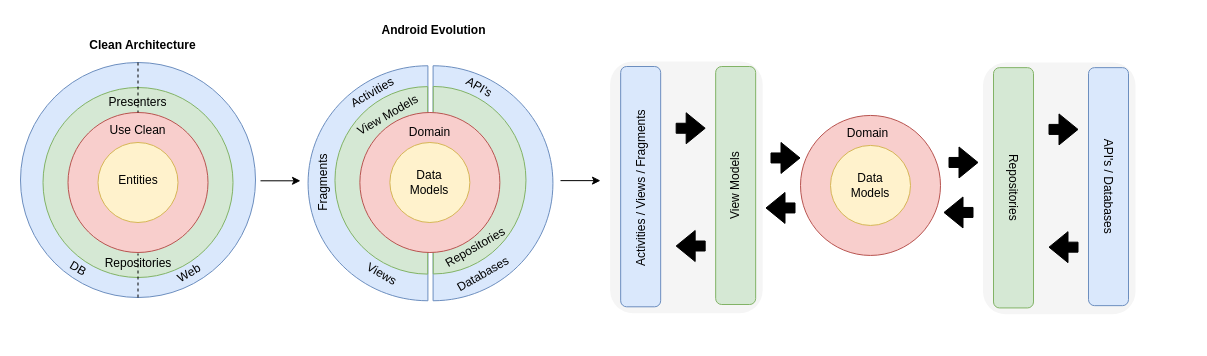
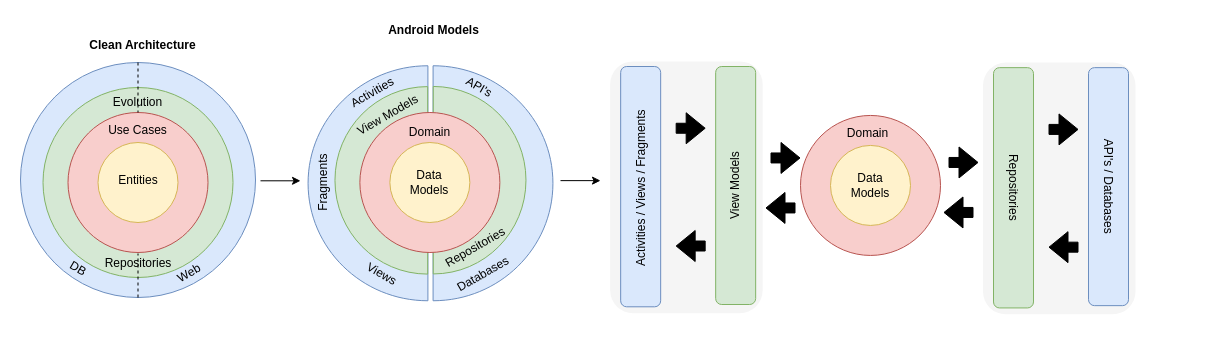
- <mxCell id="24" value="Android Evolution" style="text;html=1;strokeColor=none;fillColor=none;align=center;verticalAlign=middle;whiteSpace=wrap;rounded=0;fontStyle=1" vertex="1" parent="1"><mxGeometry x="366.87" y="20" width="132.5" height="20" as="geometry" /></mxCell>
+ <mxCell id="24" value="Android Models" style="text;html=1;strokeColor=none;fillColor=none;align=center;verticalAlign=middle;whiteSpace=wrap;rounded=0;fontStyle=1" vertex="1" parent="1"><mxGeometry x="366.87" y="20" width="132.5" height="20" as="geometry" /></mxCell>
- <mxCell id="17" value="Presenters" style="text;html=1;strokeColor=none;fillColor=none;align=center;verticalAlign=middle;whiteSpace=wrap;rounded=0;" vertex="1" parent="1"><mxGeometry x="101.25" y="92" width="72.5" height="20" as="geometry" /></mxCell>
+ <mxCell id="17" value="Evolution" style="text;html=1;strokeColor=none;fillColor=none;align=center;verticalAlign=middle;whiteSpace=wrap;rounded=0;" vertex="1" parent="1"><mxGeometry x="101.25" y="92" width="72.5" height="20" as="geometry" /></mxCell>
- <mxCell id="16" value="Use Clean" style="text;html=1;strokeColor=none;fillColor=none;align=center;verticalAlign=middle;whiteSpace=wrap;rounded=0;" vertex="1" parent="1"><mxGeometry x="106.25" y="120" width="62.5" height="20" as="geometry" /></mxCell>
+ <mxCell id="16" value="Use Cases" style="text;html=1;strokeColor=none;fillColor=none;align=center;verticalAlign=middle;whiteSpace=wrap;rounded=0;" vertex="1" parent="1"><mxGeometry x="106.25" y="120" width="62.5" height="20" as="geometry" /></mxCell>
